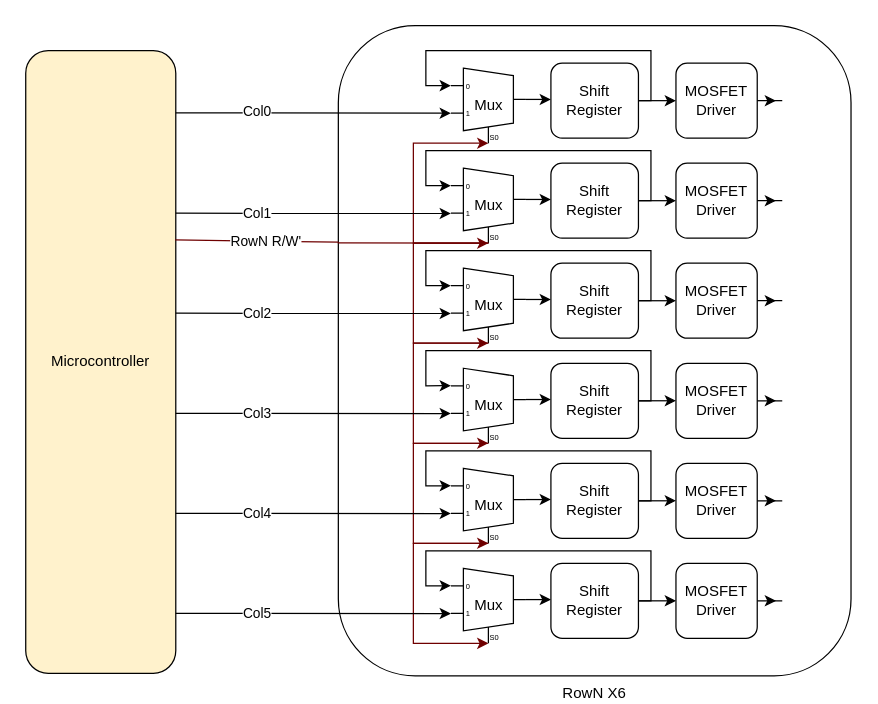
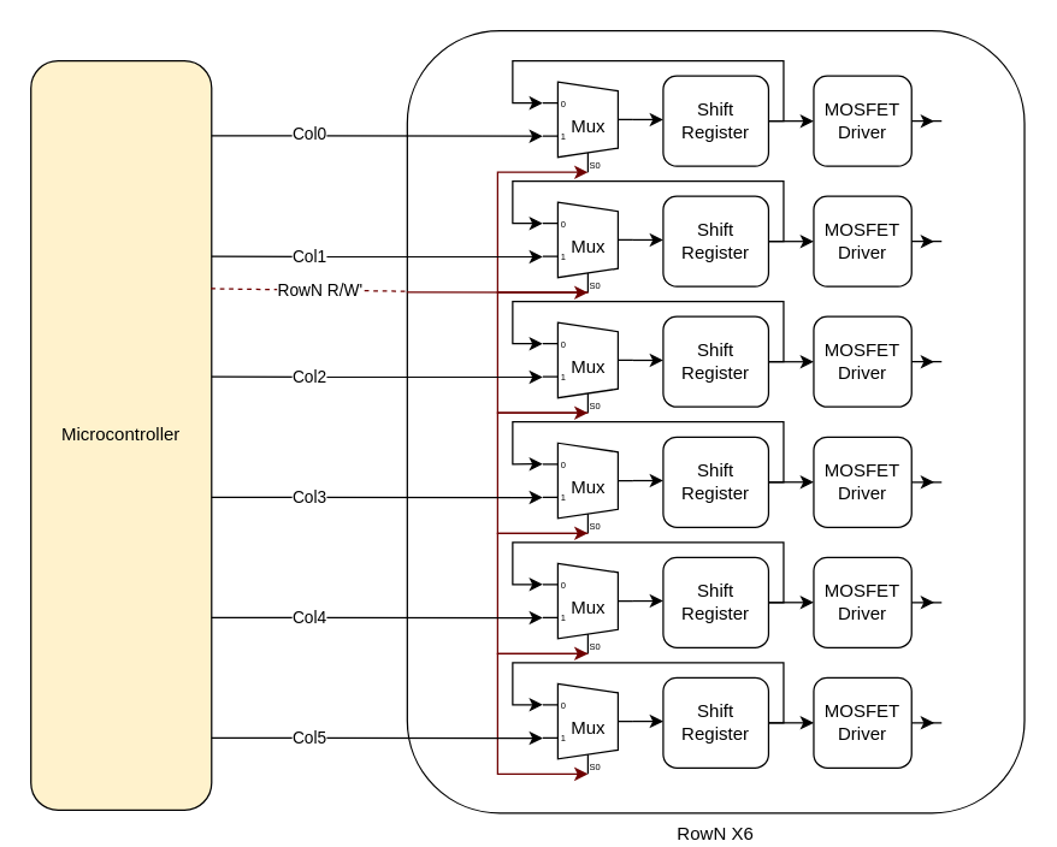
- <mxCell id="82" value="" style="endArrow=none;html=1;rounded=0;entryX=0;entryY=0.333;entryDx=0;entryDy=0;entryPerimeter=0;exitX=0.996;exitY=0.304;exitDx=0;exitDy=0;exitPerimeter=0;fillColor=#a20025;strokeColor=#6F0000;" parent="1" source="3" target="2" edge="1"><mxGeometry width="50" height="50" relative="1" as="geometry"><mxPoint x="230" y="180" as="sourcePoint" /><mxPoint x="280" y="130" as="targetPoint" /></mxGeometry></mxCell>
+ <mxCell id="82" value="" style="endArrow=none;html=1;rounded=0;entryX=0;entryY=0.333;entryDx=0;entryDy=0;entryPerimeter=0;exitX=0.996;exitY=0.304;exitDx=0;exitDy=0;exitPerimeter=0;fillColor=#a20025;strokeColor=#6F0000;dashed=1;" parent="1" source="3" target="2" edge="1"><mxGeometry width="50" height="50" relative="1" as="geometry"><mxPoint x="230" y="180" as="sourcePoint" /><mxPoint x="280" y="130" as="targetPoint" /></mxGeometry></mxCell>
